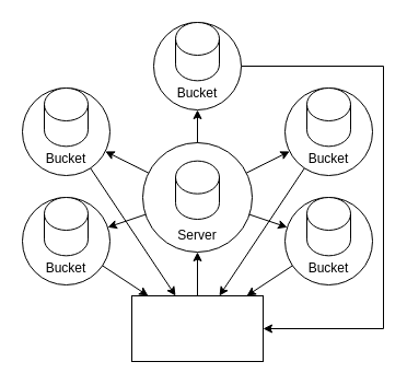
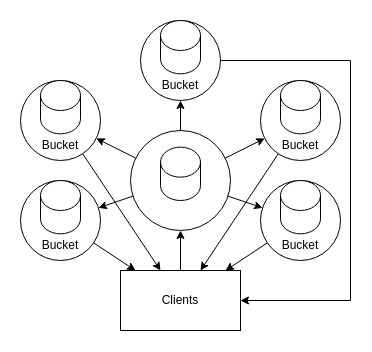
- <mxCell id="4" value="Server" style="text;html=1;align=center;verticalAlign=middle;whiteSpace=wrap;rounded=0;" vertex="1" parent="1"><mxGeometry x="150" y="200" width="60" height="30" as="geometry" /></mxCell>
+ <mxCell id="24" value="Clients" style="text;html=1;align=center;verticalAlign=middle;whiteSpace=wrap;rounded=0;" vertex="1" parent="1"><mxGeometry x="150" y="285" width="60" height="30" as="geometry" /></mxCell>
